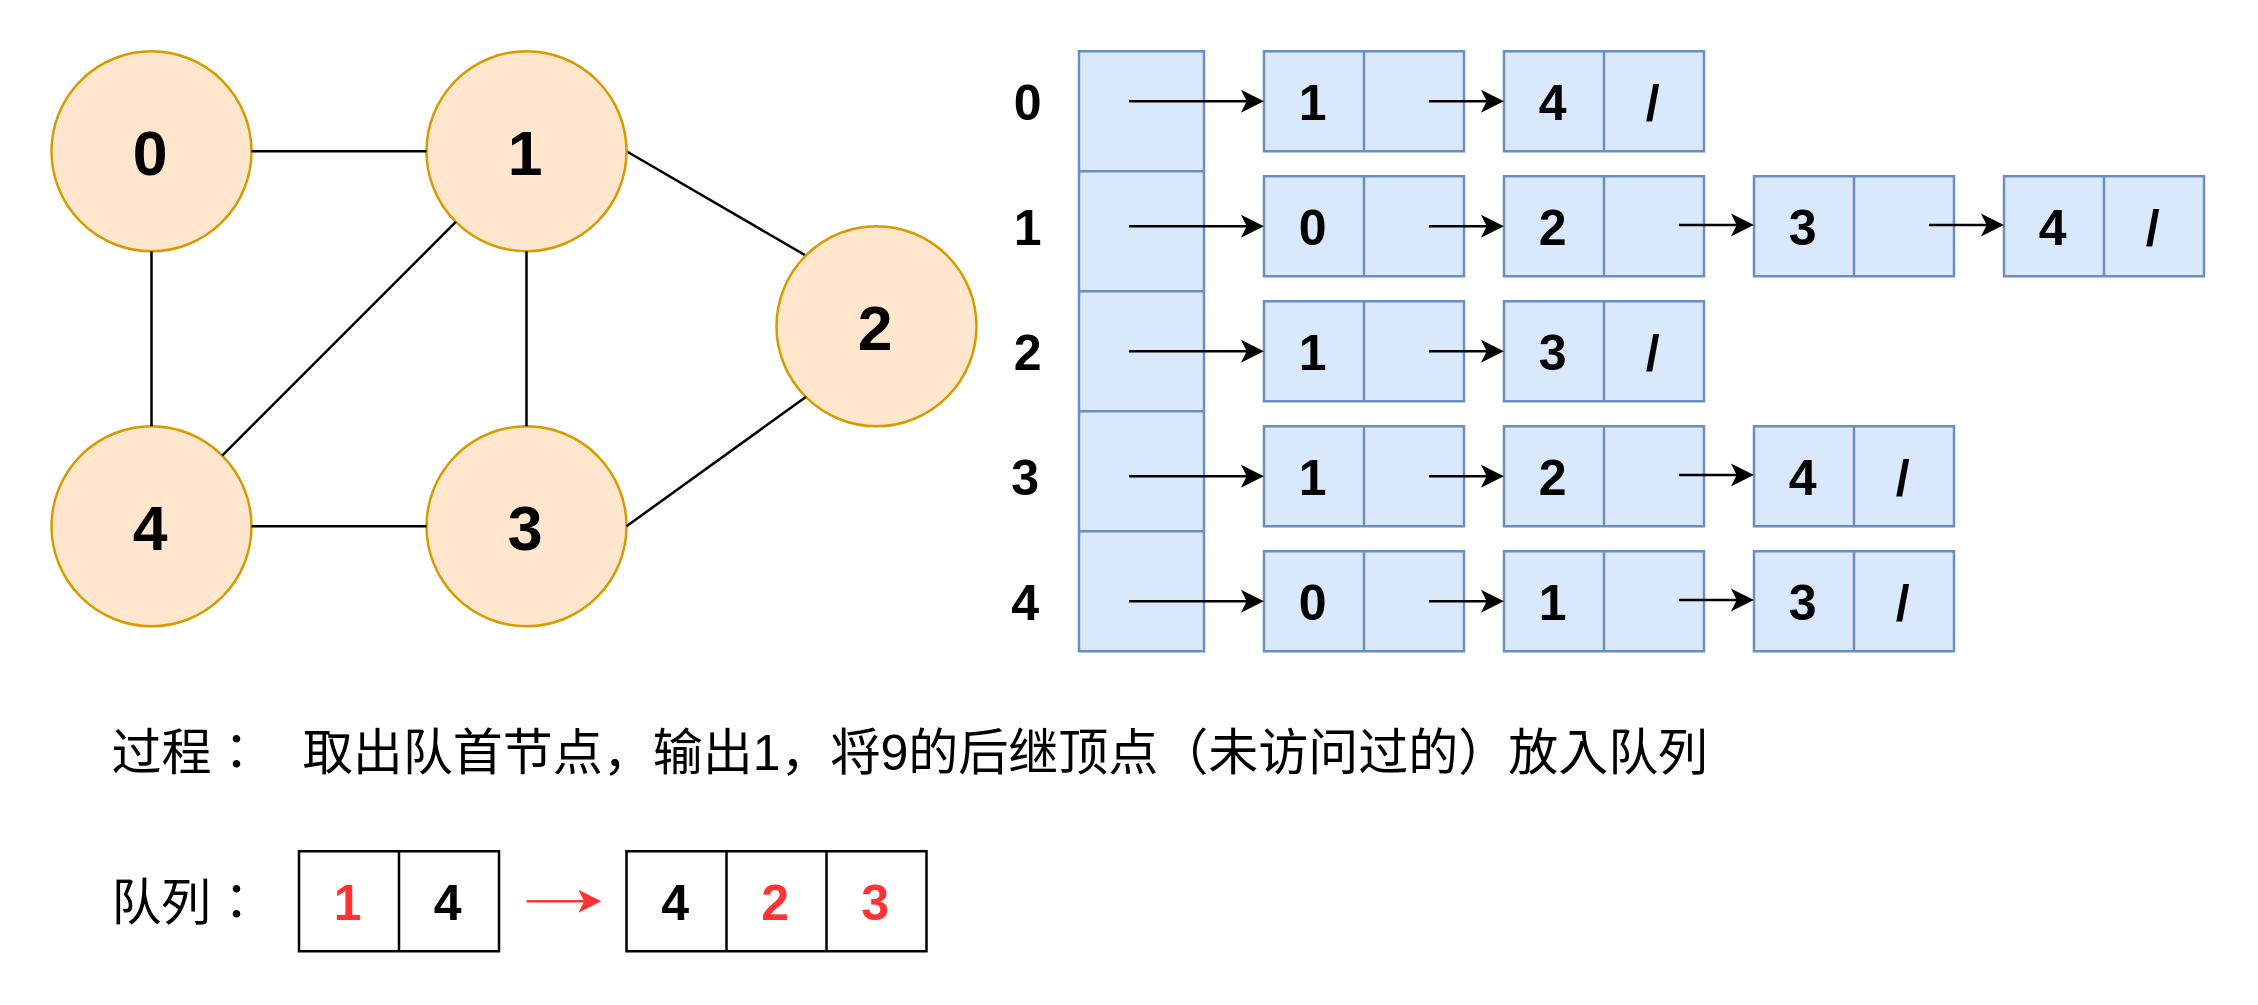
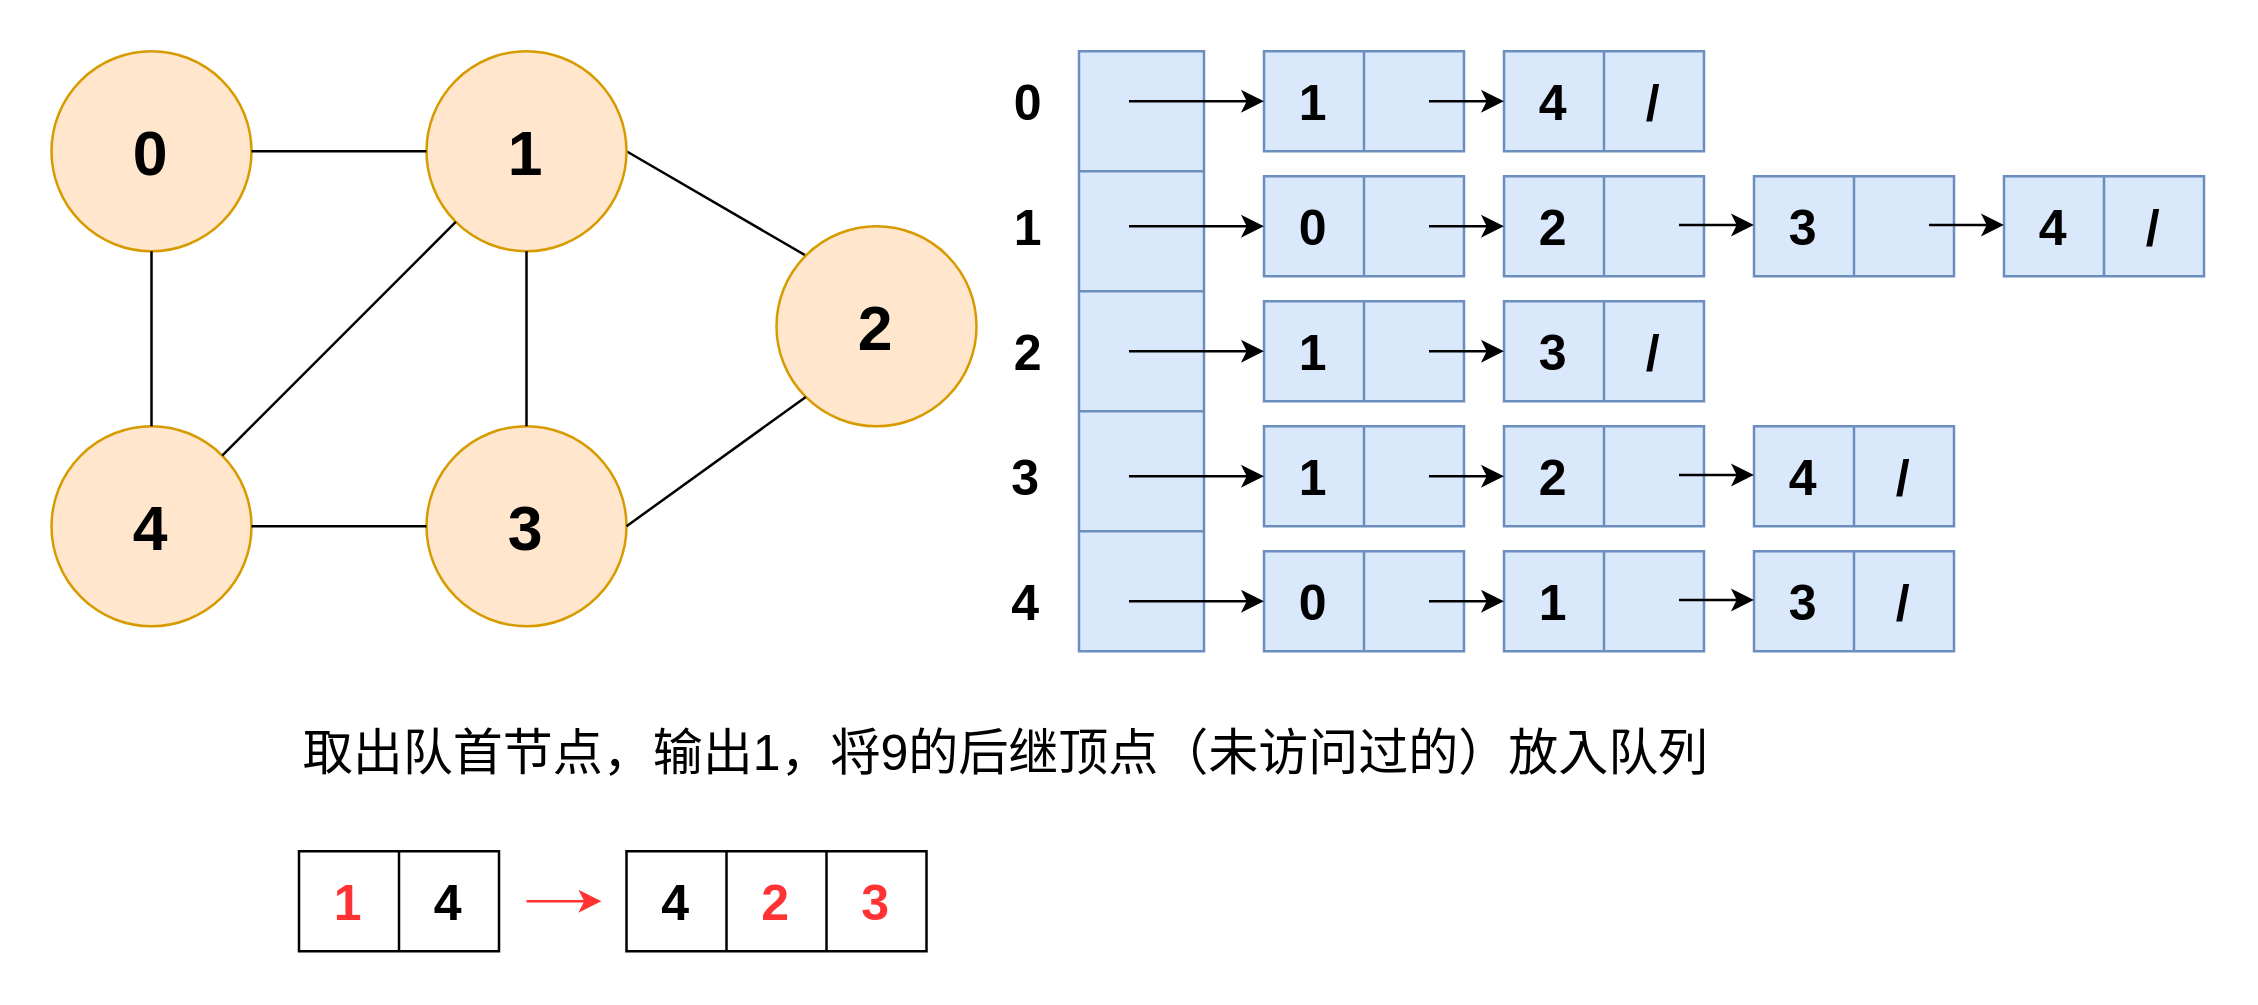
- <mxCell id="101" value="过程：" style="text;html=1;strokeColor=none;fillColor=none;align=center;verticalAlign=middle;whiteSpace=wrap;rounded=0;fontSize=20;" vertex="1" parent="1"><mxGeometry x="40" y="290" width="69" height="20" as="geometry" /></mxCell>
- <mxCell id="14" value="队列：" style="text;html=1;strokeColor=none;fillColor=none;align=center;verticalAlign=middle;whiteSpace=wrap;rounded=0;fontSize=20;" vertex="1" parent="1"><mxGeometry x="40" y="350" width="69" height="20" as="geometry" /></mxCell>
